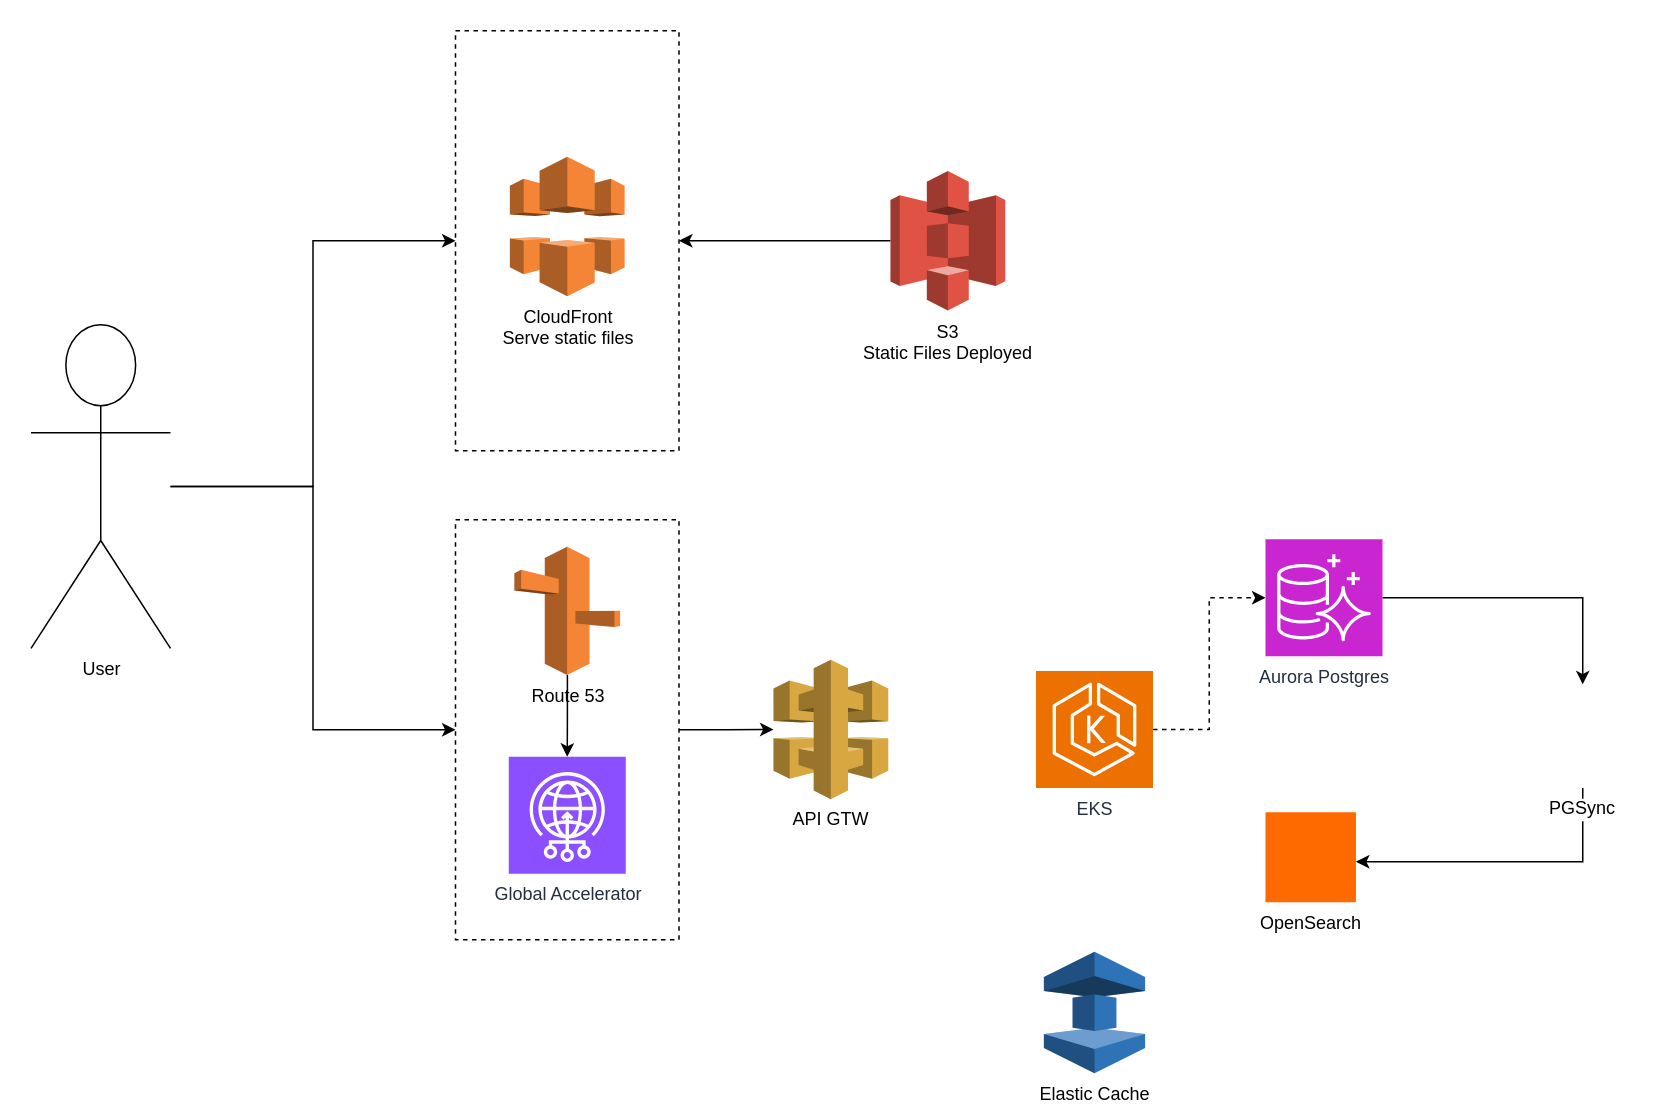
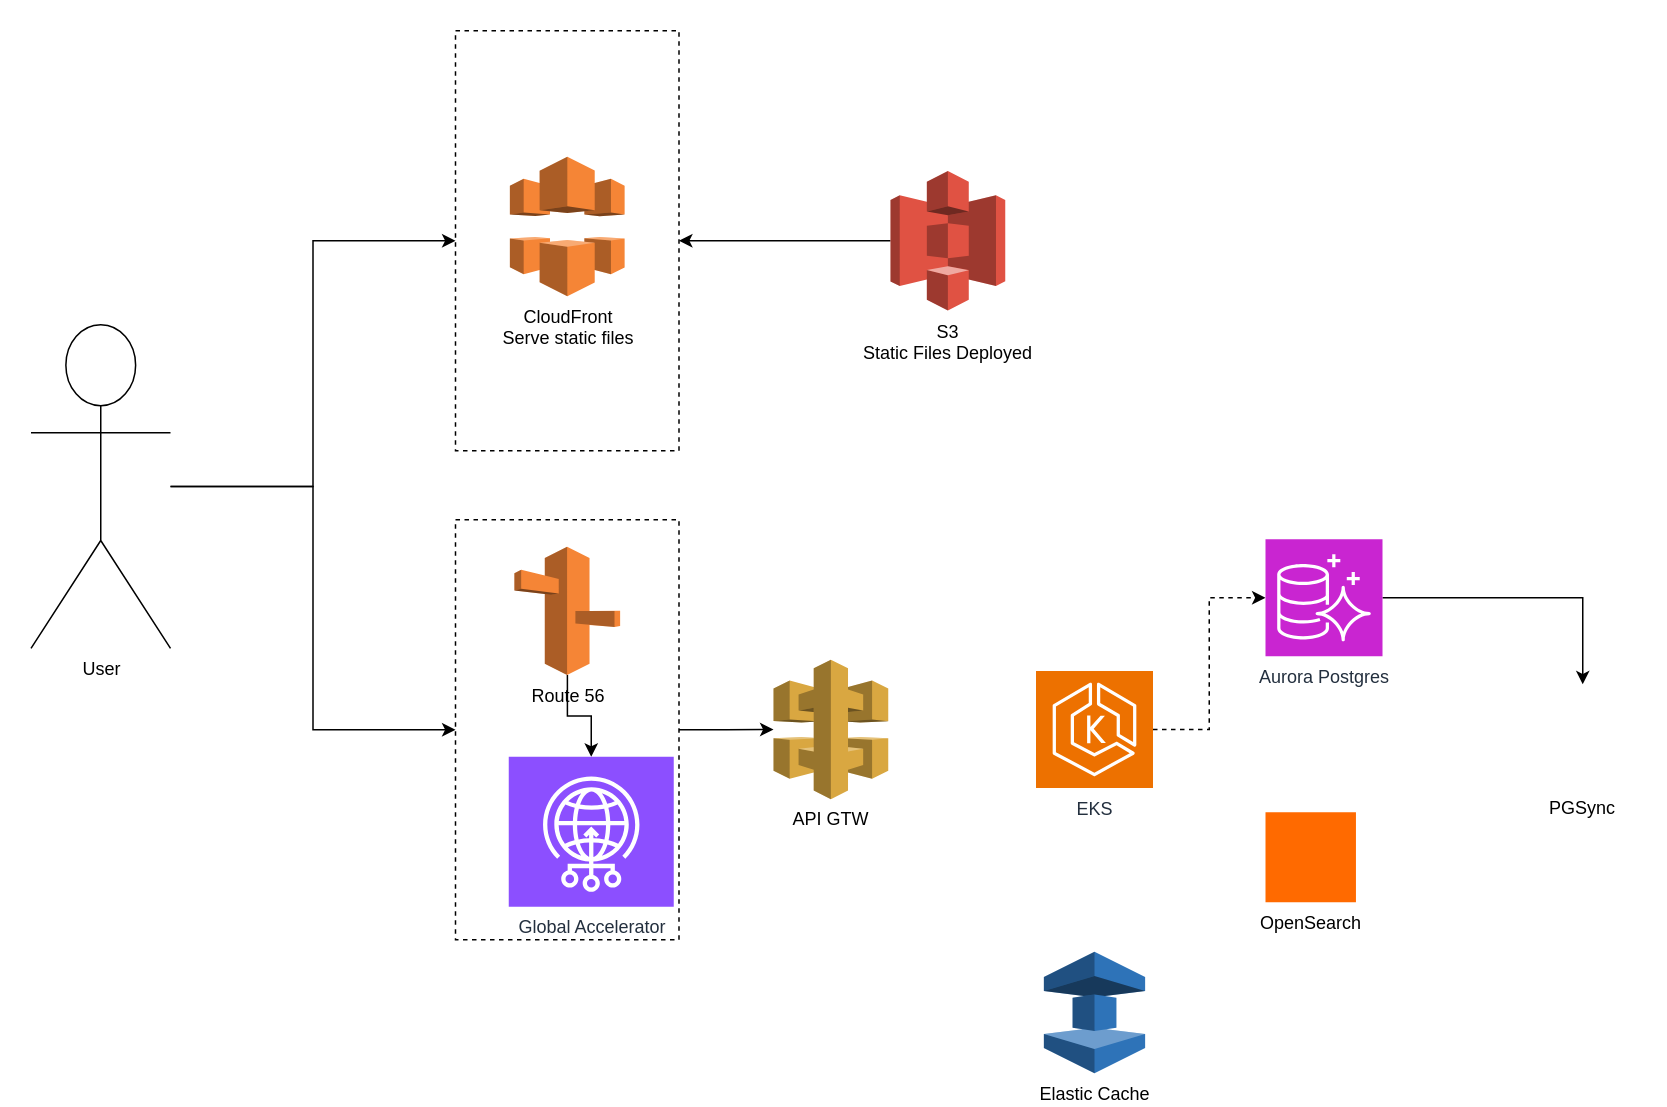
- <mxCell id="12" value="Route 53" style="outlineConnect=0;dashed=0;verticalLabelPosition=bottom;verticalAlign=top;align=center;html=1;shape=mxgraph.aws3.route_53;fillColor=#F58536;gradientColor=none;" parent="1" vertex="1"><mxGeometry x="342.25" y="364" width="70.5" height="85.5" as="geometry" /></mxCell>
+ <mxCell id="12" value="Route 56" style="outlineConnect=0;dashed=0;verticalLabelPosition=bottom;verticalAlign=top;align=center;html=1;shape=mxgraph.aws3.route_53;fillColor=#F58536;gradientColor=none;" parent="1" vertex="1"><mxGeometry x="342.25" y="364" width="70.5" height="85.5" as="geometry" /></mxCell>
- <mxCell id="19" value="Global Accelerator" style="sketch=0;points=[[0,0,0],[0.25,0,0],[0.5,0,0],[0.75,0,0],[1,0,0],[0,1,0],[0.25,1,0],[0.5,1,0],[0.75,1,0],[1,1,0],[0,0.25,0],[0,0.5,0],[0,0.75,0],[1,0.25,0],[1,0.5,0],[1,0.75,0]];outlineConnect=0;fontColor=#232F3E;fillColor=#8C4FFF;strokeColor=#ffffff;dashed=0;verticalLabelPosition=bottom;verticalAlign=top;align=center;html=1;fontSize=12;fontStyle=0;aspect=fixed;shape=mxgraph.aws4.resourceIcon;resIcon=mxgraph.aws4.global_accelerator;" parent="1" vertex="1"><mxGeometry x="338.5" y="504" width="78" height="78" as="geometry" /></mxCell>
+ <mxCell id="19" value="Global Accelerator" style="sketch=0;points=[[0,0,0],[0.25,0,0],[0.5,0,0],[0.75,0,0],[1,0,0],[0,1,0],[0.25,1,0],[0.5,1,0],[0.75,1,0],[1,1,0],[0,0.25,0],[0,0.5,0],[0,0.75,0],[1,0.25,0],[1,0.5,0],[1,0.75,0]];outlineConnect=0;fontColor=#232F3E;fillColor=#8C4FFF;strokeColor=#ffffff;dashed=0;verticalLabelPosition=bottom;verticalAlign=top;align=center;html=1;fontSize=12;fontStyle=0;aspect=fixed;shape=mxgraph.aws4.resourceIcon;resIcon=mxgraph.aws4.global_accelerator;" parent="1" vertex="1"><mxGeometry x="338.5" y="504" width="110" height="100" as="geometry" /></mxCell>
- <mxCell id="21" style="edgeStyle=orthogonalEdgeStyle;rounded=0;orthogonalLoop=1;jettySize=auto;html=1;" parent="1" source="22" target="20" edge="1"><mxGeometry relative="1" as="geometry"><Array as="points"><mxPoint x="1055" y="574" /></Array></mxGeometry></mxCell>
